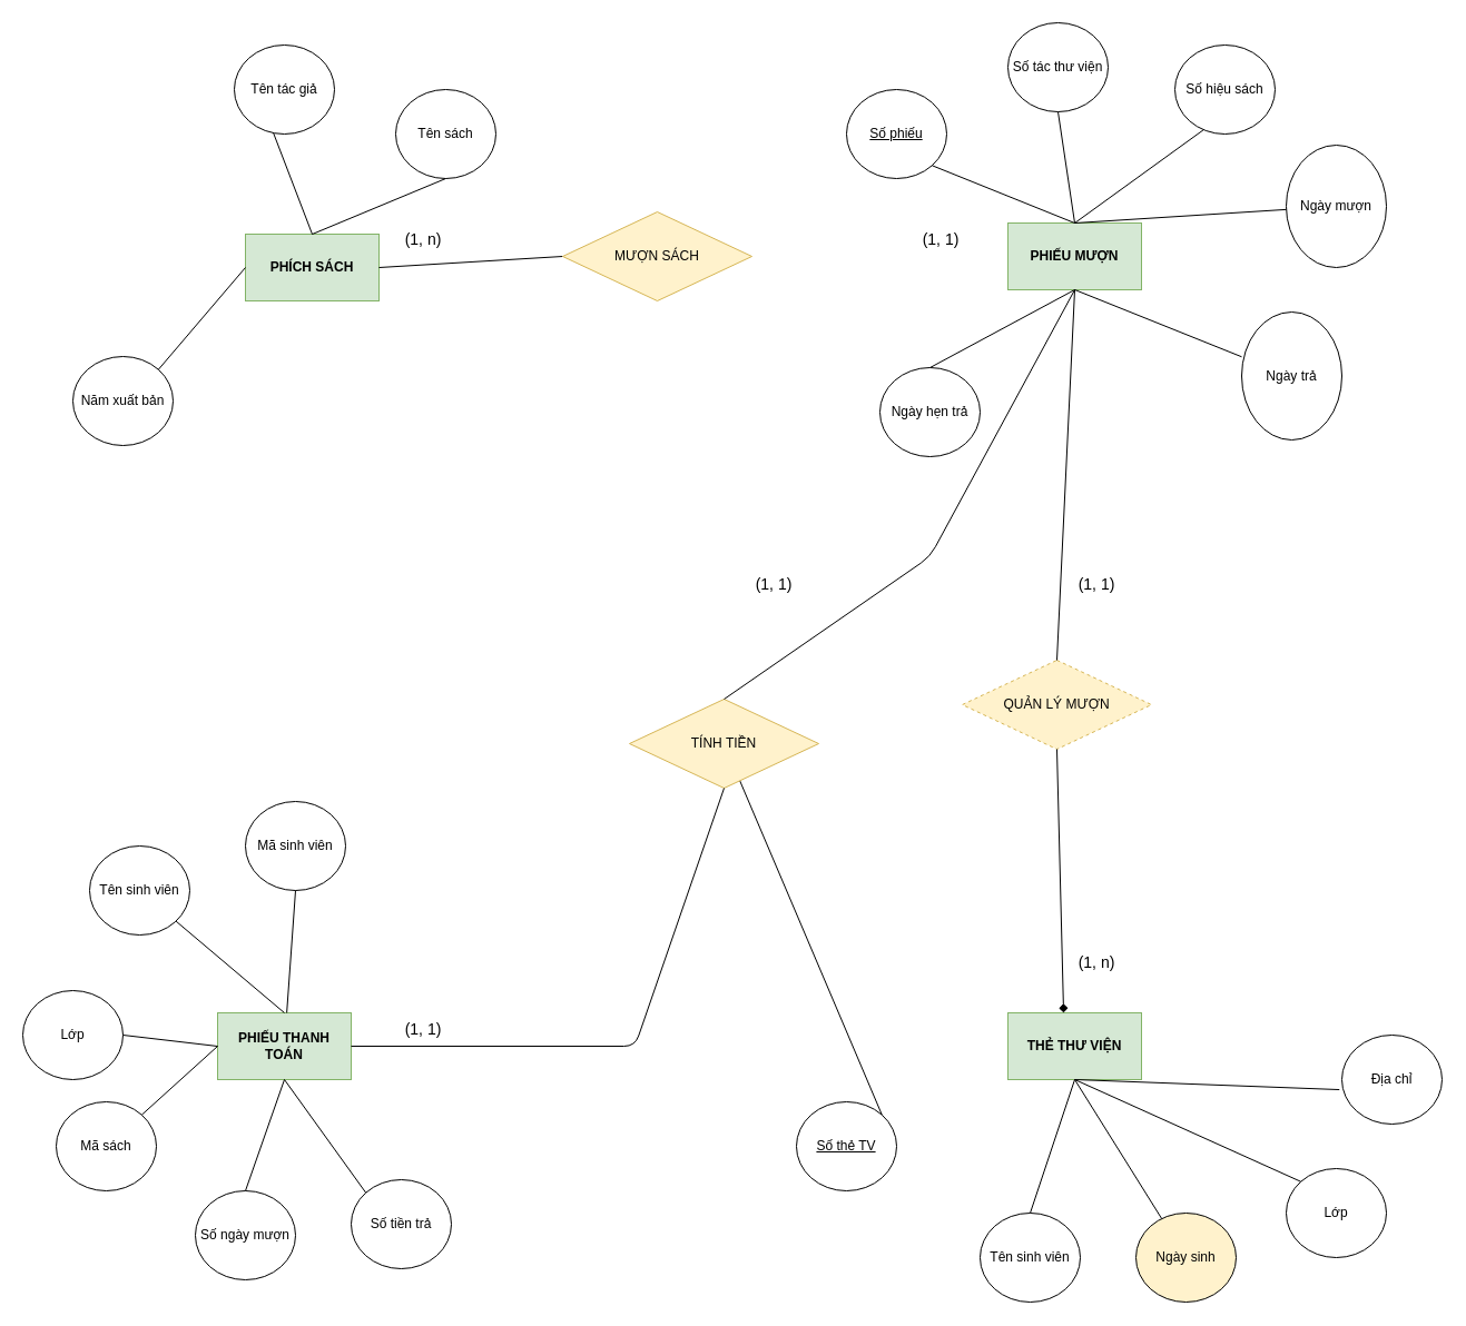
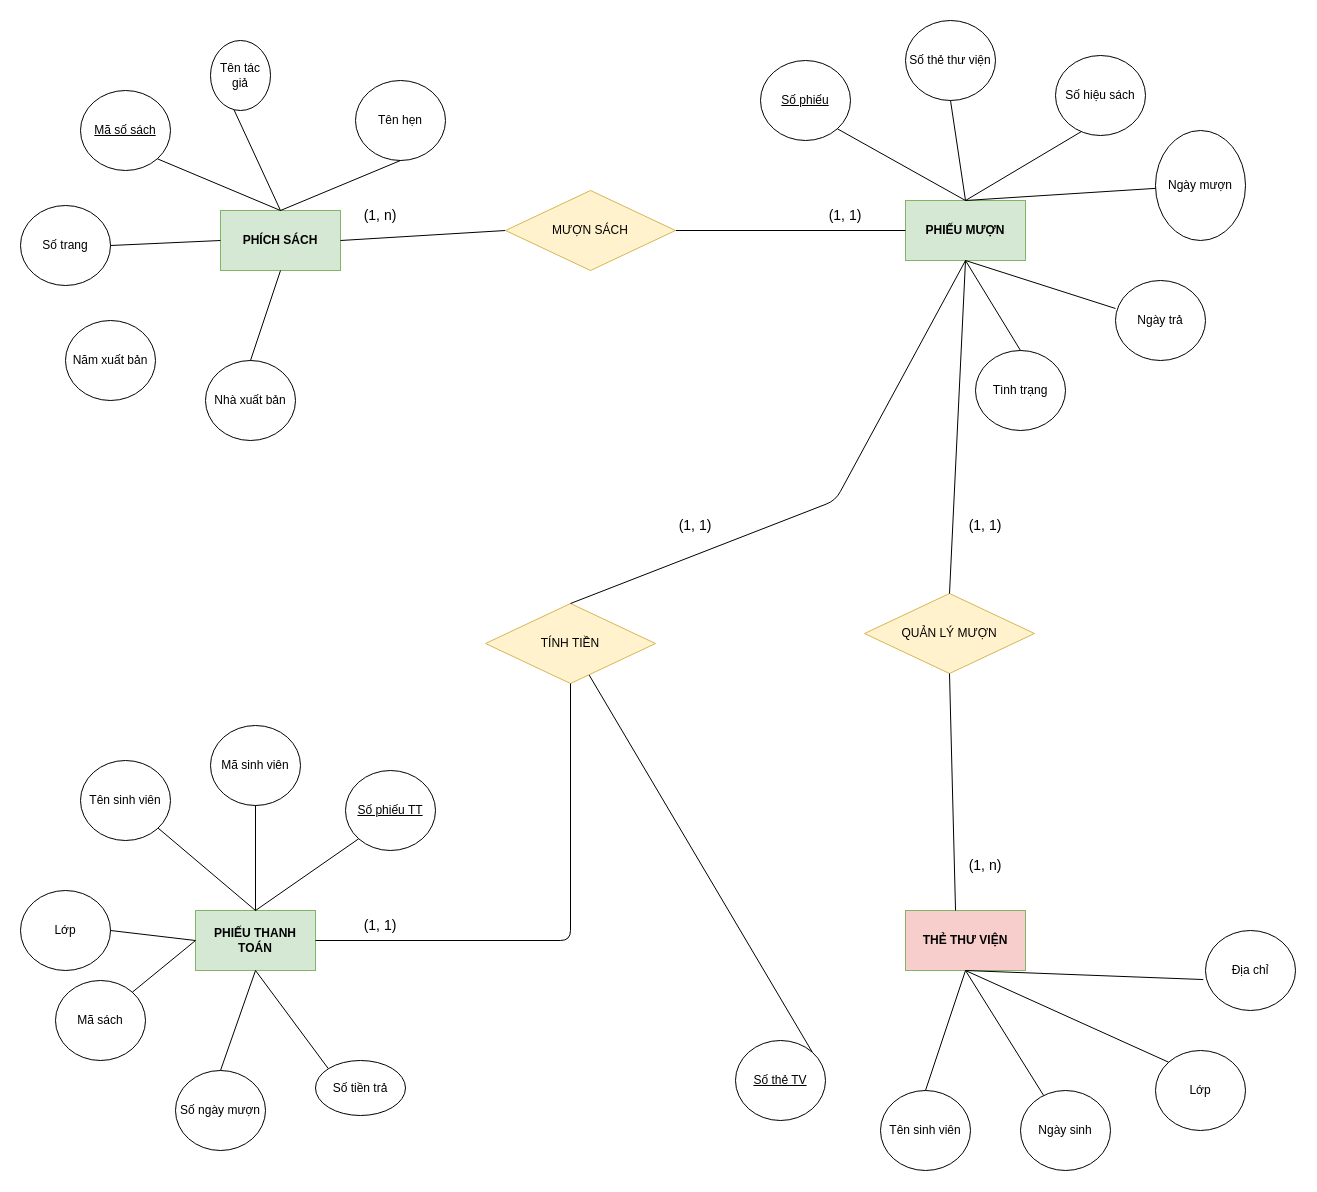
- <mxCell id="19" value="Số tác thư viện" style="ellipse;whiteSpace=wrap;html=1;" vertex="1" parent="1"><mxGeometry x="905" y="20" width="90" height="80" as="geometry" /></mxCell>
+ <mxCell id="19" value="Số thẻ thư viện" style="ellipse;whiteSpace=wrap;html=1;" vertex="1" parent="1"><mxGeometry x="905" y="20" width="90" height="80" as="geometry" /></mxCell>
- <mxCell id="4" value="Tên tác giả" style="ellipse;whiteSpace=wrap;html=1;" vertex="1" parent="1"><mxGeometry x="210" y="40" width="90" height="80" as="geometry" /></mxCell>
+ <mxCell id="4" value="Tên tác giả" style="ellipse;whiteSpace=wrap;html=1;" vertex="1" parent="1"><mxGeometry x="210" y="40" width="60" height="70" as="geometry" /></mxCell>
- <mxCell id="24" value="Số hiệu sách" style="ellipse;whiteSpace=wrap;html=1;" vertex="1" parent="1"><mxGeometry x="1055" y="40" width="90" height="80" as="geometry" /></mxCell>
+ <mxCell id="24" value="Số hiệu sách" style="ellipse;whiteSpace=wrap;html=1;" vertex="1" parent="1"><mxGeometry x="1055" y="55" width="90" height="80" as="geometry" /></mxCell>
- <mxCell id="5" value="Tên sách" style="ellipse;whiteSpace=wrap;html=1;" vertex="1" parent="1"><mxGeometry x="355" y="80" width="90" height="80" as="geometry" /></mxCell>
+ <mxCell id="5" value="Tên hẹn" style="ellipse;whiteSpace=wrap;html=1;" vertex="1" parent="1"><mxGeometry x="355" y="80" width="90" height="80" as="geometry" /></mxCell>
- <mxCell id="18" value="&lt;u&gt;Số phiếu&lt;/u&gt;" style="ellipse;whiteSpace=wrap;html=1;" vertex="1" parent="1"><mxGeometry x="760" y="80" width="90" height="80" as="geometry" /></mxCell>
+ <mxCell id="18" value="&lt;u&gt;Số phiếu&lt;/u&gt;" style="ellipse;whiteSpace=wrap;html=1;" vertex="1" parent="1"><mxGeometry x="760" y="60" width="90" height="80" as="geometry" /></mxCell>
+ <mxCell id="3" value="&lt;u&gt;Mã số sách&lt;/u&gt;" style="ellipse;whiteSpace=wrap;html=1;" vertex="1" parent="1"><mxGeometry x="80" y="90" width="90" height="80" as="geometry" /></mxCell>
+ <mxCell id="11" value="" style="endArrow=none;html=1;entryX=1;entryY=1;entryDx=0;entryDy=0;exitX=0.5;exitY=0;exitDx=0;exitDy=0;" edge="1" parent="1" source="2" target="3"><mxGeometry width="50" height="50" relative="1" as="geometry"><mxPoint x="265" y="200" as="sourcePoint" /><mxPoint x="75" y="460" as="targetPoint" /></mxGeometry></mxCell>
+ <mxCell id="57" value="" style="endArrow=none;html=1;entryX=1;entryY=0.5;entryDx=0;entryDy=0;exitX=0;exitY=0.5;exitDx=0;exitDy=0;" edge="1" target="58" parent="1" source="15"><mxGeometry width="50" height="50" relative="1" as="geometry"><mxPoint x="915" y="430" as="sourcePoint" /><mxPoint x="155" y="680" as="targetPoint" /></mxGeometry></mxCell>
+ <mxCell id="12" value="" style="endArrow=none;html=1;entryX=1;entryY=0.5;entryDx=0;entryDy=0;exitX=0;exitY=0.5;exitDx=0;exitDy=0;" edge="1" parent="1" source="2" target="8"><mxGeometry width="50" height="50" relative="1" as="geometry"><mxPoint x="205" y="230" as="sourcePoint" /><mxPoint x="75" y="460" as="targetPoint" /></mxGeometry></mxCell>
+ <mxCell id="8" value="Số trang" style="ellipse;whiteSpace=wrap;html=1;" vertex="1" parent="1"><mxGeometry x="20" y="205" width="90" height="80" as="geometry" /></mxCell>
- <mxCell id="13" value="" style="endArrow=none;html=1;entryX=0;entryY=0.5;entryDx=0;entryDy=0;exitX=1;exitY=0;exitDx=0;exitDy=0;" edge="1" parent="1" source="6" target="2"><mxGeometry width="50" height="50" relative="1" as="geometry"><mxPoint x="145" y="320" as="sourcePoint" /><mxPoint x="75" y="460" as="targetPoint" /></mxGeometry></mxCell>
- <mxCell id="26" value="" style="endArrow=none;html=1;entryX=0.5;entryY=1;entryDx=0;entryDy=0;exitX=0.5;exitY=0;exitDx=0;exitDy=0;" edge="1" parent="1" source="20" target="15"><mxGeometry width="50" height="50" relative="1" as="geometry"><mxPoint x="975" y="270" as="sourcePoint" /><mxPoint x="1030" y="360" as="targetPoint" /></mxGeometry></mxCell>
+ <mxCell id="25" value="" style="endArrow=none;html=1;entryX=0.5;entryY=0;entryDx=0;entryDy=0;exitX=0.5;exitY=1;exitDx=0;exitDy=0;" edge="1" parent="1" source="15" target="21"><mxGeometry width="50" height="50" relative="1" as="geometry"><mxPoint x="815" y="430" as="sourcePoint" /><mxPoint x="485" y="860" as="targetPoint" /></mxGeometry></mxCell>
+ <mxCell id="14" value="" style="endArrow=none;html=1;entryX=0.5;entryY=1;entryDx=0;entryDy=0;exitX=0.5;exitY=0;exitDx=0;exitDy=0;" edge="1" parent="1" source="7" target="2"><mxGeometry width="50" height="50" relative="1" as="geometry"><mxPoint x="25" y="510" as="sourcePoint" /><mxPoint x="75" y="460" as="targetPoint" /></mxGeometry></mxCell>
- <mxCell id="22" value="Ngày trả" style="ellipse;whiteSpace=wrap;html=1;" vertex="1" parent="1"><mxGeometry x="1115" y="280" width="90" height="115" as="geometry" /></mxCell>
+ <mxCell id="22" value="Ngày trả" style="ellipse;whiteSpace=wrap;html=1;" vertex="1" parent="1"><mxGeometry x="1115" y="280" width="90" height="80" as="geometry" /></mxCell>
- <mxCell id="20" value="Ngày hẹn trả" style="ellipse;whiteSpace=wrap;html=1;" vertex="1" parent="1"><mxGeometry x="790" y="330" width="90" height="80" as="geometry" /></mxCell>
+ <mxCell id="21" value="Tình trạng" style="ellipse;whiteSpace=wrap;html=1;" vertex="1" parent="1"><mxGeometry x="975" y="350" width="90" height="80" as="geometry" /></mxCell>
+ <mxCell id="7" value="Nhà xuất bản" style="ellipse;whiteSpace=wrap;html=1;" vertex="1" parent="1"><mxGeometry x="205" y="360" width="90" height="80" as="geometry" /></mxCell>
- <mxCell id="59" value="QUẢN LÝ MƯỢN" style="rhombus;whiteSpace=wrap;html=1;fillColor=#fff2cc;strokeColor=#d6b656;dashed=1;" vertex="1" parent="1"><mxGeometry x="864" y="593" width="170" height="80" as="geometry" /></mxCell>
+ <mxCell id="59" value="QUẢN LÝ MƯỢN" style="rhombus;whiteSpace=wrap;html=1;fillColor=#fff2cc;strokeColor=#d6b656;" vertex="1" parent="1"><mxGeometry x="864" y="593" width="170" height="80" as="geometry" /></mxCell>
- <mxCell id="62" value="TÍNH TIỀN" style="rhombus;whiteSpace=wrap;html=1;fillColor=#fff2cc;strokeColor=#d6b656;" vertex="1" parent="1"><mxGeometry x="565" y="628" width="170" height="80" as="geometry" /></mxCell>
+ <mxCell id="62" value="TÍNH TIỀN" style="rhombus;whiteSpace=wrap;html=1;fillColor=#fff2cc;strokeColor=#d6b656;" vertex="1" parent="1"><mxGeometry x="485" y="603" width="170" height="80" as="geometry" /></mxCell>
- <mxCell id="46" value="Mã sinh viên" style="ellipse;whiteSpace=wrap;html=1;" vertex="1" parent="1"><mxGeometry x="220" y="720" width="90" height="80" as="geometry" /></mxCell>
+ <mxCell id="46" value="Mã sinh viên" style="ellipse;whiteSpace=wrap;html=1;" vertex="1" parent="1"><mxGeometry x="210" y="725" width="90" height="80" as="geometry" /></mxCell>
+ <mxCell id="42" value="&lt;u&gt;Số phiếu TT&lt;/u&gt;" style="ellipse;whiteSpace=wrap;html=1;" vertex="1" parent="1"><mxGeometry x="345" y="770" width="90" height="80" as="geometry" /></mxCell>
+ <mxCell id="50" value="" style="endArrow=none;html=1;entryX=0;entryY=1;entryDx=0;entryDy=0;exitX=0.5;exitY=0;exitDx=0;exitDy=0;" edge="1" parent="1" source="17" target="42"><mxGeometry width="50" height="50" relative="1" as="geometry"><mxPoint x="267.143" y="920" as="sourcePoint" /><mxPoint x="275" y="810" as="targetPoint" /></mxGeometry></mxCell>
- <mxCell id="61" value="" style="endArrow=diamond;html=1;entryX=0.417;entryY=0;entryDx=0;entryDy=0;entryPerimeter=0;exitX=0.5;exitY=1;exitDx=0;exitDy=0;" edge="1" parent="1" source="59" target="16"><mxGeometry width="50" height="50" relative="1" as="geometry"><mxPoint x="905" y="477" as="sourcePoint" /><mxPoint x="905" y="810" as="targetPoint" /></mxGeometry></mxCell>
+ <mxCell id="61" value="" style="endArrow=none;html=1;entryX=0.417;entryY=0;entryDx=0;entryDy=0;entryPerimeter=0;exitX=0.5;exitY=1;exitDx=0;exitDy=0;" edge="1" parent="1" source="59" target="16"><mxGeometry width="50" height="50" relative="1" as="geometry"><mxPoint x="905" y="477" as="sourcePoint" /><mxPoint x="905" y="810" as="targetPoint" /></mxGeometry></mxCell>
- <mxCell id="16" value="&lt;b&gt;THẺ THƯ VIỆN&lt;/b&gt;" style="rounded=0;whiteSpace=wrap;html=1;fillColor=#d5e8d4;strokeColor=#82b366;" vertex="1" parent="1"><mxGeometry x="905" y="910" width="120" height="60" as="geometry" /></mxCell>
+ <mxCell id="16" value="&lt;b&gt;THẺ THƯ VIỆN&lt;/b&gt;" style="rounded=0;whiteSpace=wrap;html=1;fillColor=#f8cecc;strokeColor=#82b366;" vertex="1" parent="1"><mxGeometry x="905" y="910" width="120" height="60" as="geometry" /></mxCell>
- <mxCell id="45" value="Mã sách" style="ellipse;whiteSpace=wrap;html=1;" vertex="1" parent="1"><mxGeometry x="50" y="990" width="90" height="80" as="geometry" /></mxCell>
+ <mxCell id="45" value="Mã sách" style="ellipse;whiteSpace=wrap;html=1;" vertex="1" parent="1"><mxGeometry x="55" y="980" width="90" height="80" as="geometry" /></mxCell>
- <mxCell id="32" value="&lt;u&gt;Số thẻ TV&lt;/u&gt;" style="ellipse;whiteSpace=wrap;html=1;" vertex="1" parent="1"><mxGeometry x="715" y="990" width="90" height="80" as="geometry" /></mxCell>
+ <mxCell id="32" value="&lt;u&gt;Số thẻ TV&lt;/u&gt;" style="ellipse;whiteSpace=wrap;html=1;" vertex="1" parent="1"><mxGeometry x="735" y="1040" width="90" height="80" as="geometry" /></mxCell>
- <mxCell id="43" value="Số tiền trả" style="ellipse;whiteSpace=wrap;html=1;" vertex="1" parent="1"><mxGeometry x="315" y="1060" width="90" height="80" as="geometry" /></mxCell>
+ <mxCell id="43" value="Số tiền trả" style="ellipse;whiteSpace=wrap;html=1;" vertex="1" parent="1"><mxGeometry x="315" y="1060" width="90" height="55" as="geometry" /></mxCell>
- <mxCell id="36" value="Ngày sinh" style="ellipse;whiteSpace=wrap;html=1;fillColor=#fff2cc;" vertex="1" parent="1"><mxGeometry x="1020" y="1090" width="90" height="80" as="geometry" /></mxCell>
+ <mxCell id="36" value="Ngày sinh" style="ellipse;whiteSpace=wrap;html=1;" vertex="1" parent="1"><mxGeometry x="1020" y="1090" width="90" height="80" as="geometry" /></mxCell>
